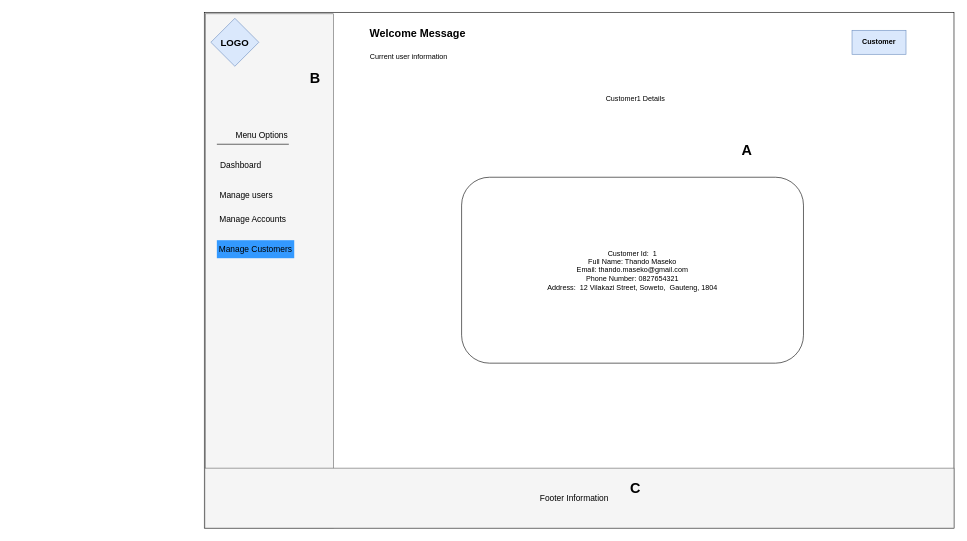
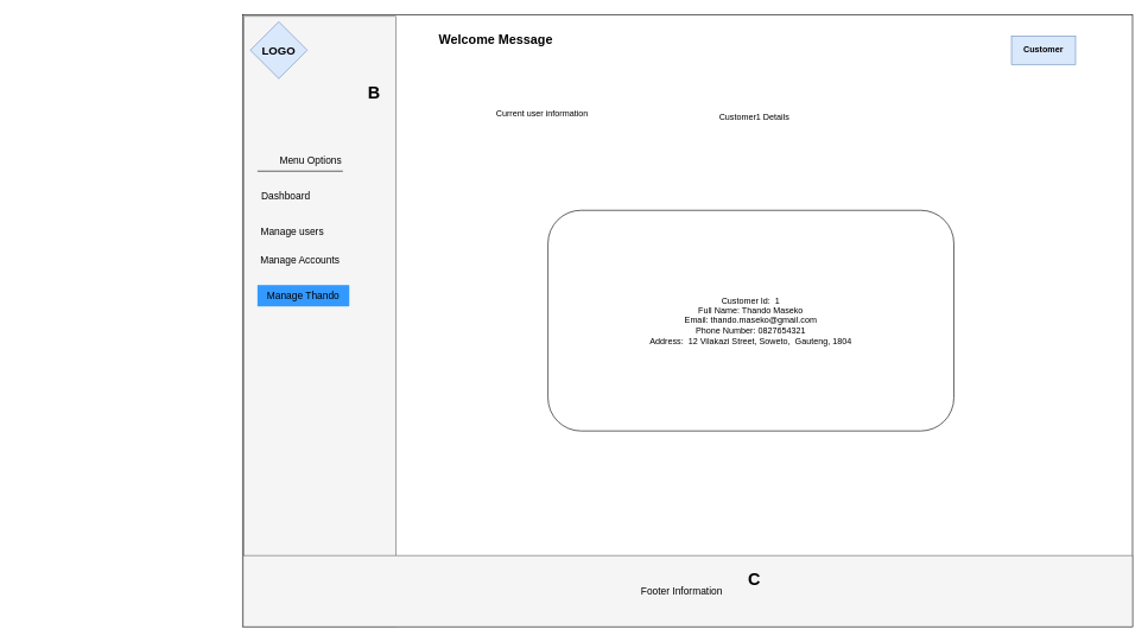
- <mxCell id="9" value="Current user information" style="text;html=1;align=center;verticalAlign=middle;whiteSpace=wrap;rounded=0;" parent="1" vertex="1"><mxGeometry x="600.93" y="80" width="160" height="30" as="geometry" /></mxCell>
+ <mxCell id="9" value="Current user information" style="text;html=1;align=center;verticalAlign=middle;whiteSpace=wrap;rounded=0;" parent="1" vertex="1"><mxGeometry x="680.93" y="145" width="160" height="30" as="geometry" /></mxCell>
- <mxCell id="19" value="&lt;h1 style=&quot;margin-top: 0px;&quot;&gt;A&lt;/h1&gt;" style="text;html=1;whiteSpace=wrap;overflow=hidden;rounded=0;align=center;" vertex="1" parent="1"><mxGeometry x="1230" y="230" width="30" height="40" as="geometry" /></mxCell>
- <mxCell id="16" value="&lt;font style=&quot;font-size: 14px;&quot;&gt;Manage Customers&lt;/font&gt;" style="text;html=1;align=center;verticalAlign=middle;whiteSpace=wrap;rounded=0;fillColor=#3399FF;" parent="1" vertex="1"><mxGeometry x="360.93" y="400" width="129" height="30" as="geometry" /></mxCell>
+ <mxCell id="16" value="&lt;font style=&quot;font-size: 14px;&quot;&gt;Manage Thando&lt;/font&gt;" style="text;html=1;align=center;verticalAlign=middle;whiteSpace=wrap;rounded=0;fillColor=#3399FF;" parent="1" vertex="1"><mxGeometry x="360.93" y="400" width="129" height="30" as="geometry" /></mxCell>
